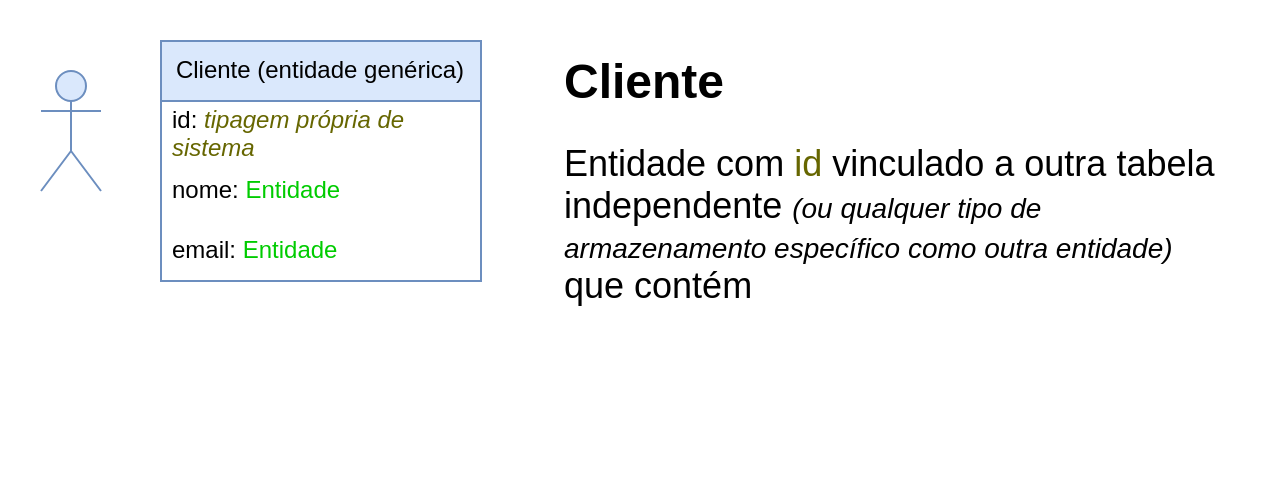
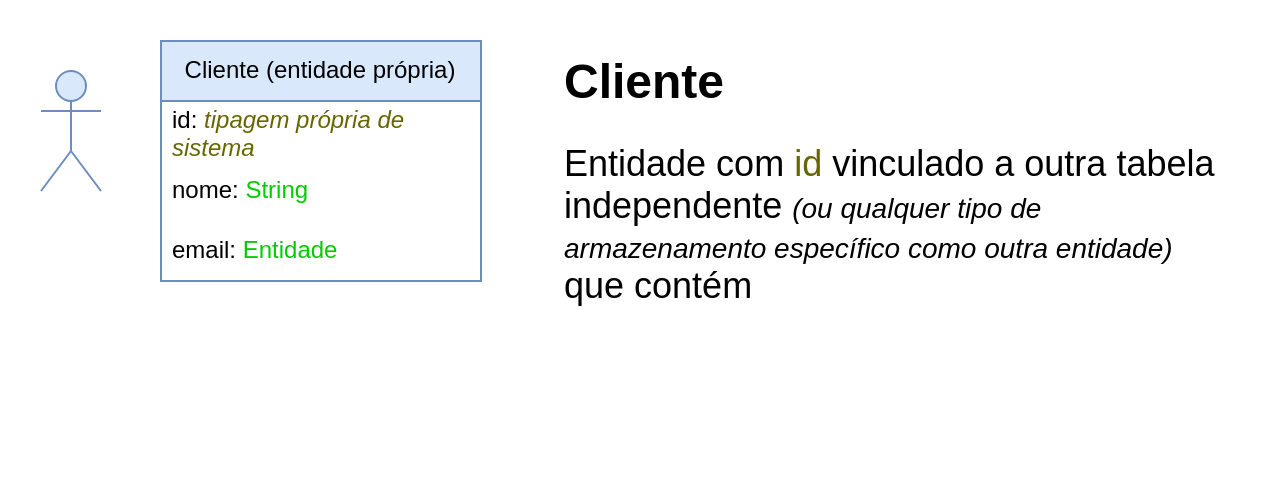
- <mxCell id="2" value="Cliente (entidade genérica)" style="swimlane;fontStyle=0;childLayout=stackLayout;horizontal=1;startSize=30;horizontalStack=0;resizeParent=1;resizeParentMax=0;resizeLast=0;collapsible=1;marginBottom=0;whiteSpace=wrap;html=1;fillColor=#dae8fc;strokeColor=#6c8ebf;" vertex="1" parent="1"><mxGeometry x="80" y="20" width="160" height="120" as="geometry" /></mxCell>
+ <mxCell id="2" value="Cliente (entidade própria)" style="swimlane;fontStyle=0;childLayout=stackLayout;horizontal=1;startSize=30;horizontalStack=0;resizeParent=1;resizeParentMax=0;resizeLast=0;collapsible=1;marginBottom=0;whiteSpace=wrap;html=1;fillColor=#dae8fc;strokeColor=#6c8ebf;" vertex="1" parent="1"><mxGeometry x="80" y="20" width="160" height="120" as="geometry" /></mxCell>
- <mxCell id="4" value="nome: &lt;font color=&quot;#00cc00&quot;&gt;Entidade&lt;/font&gt;" style="text;strokeColor=none;fillColor=none;align=left;verticalAlign=middle;spacingLeft=4;spacingRight=4;overflow=hidden;points=[[0,0.5],[1,0.5]];portConstraint=eastwest;rotatable=0;whiteSpace=wrap;html=1;" vertex="1" parent="2"><mxGeometry y="60" width="160" height="30" as="geometry" /></mxCell>
+ <mxCell id="4" value="nome: &lt;font color=&quot;#00cc00&quot;&gt;String&lt;/font&gt;" style="text;strokeColor=none;fillColor=none;align=left;verticalAlign=middle;spacingLeft=4;spacingRight=4;overflow=hidden;points=[[0,0.5],[1,0.5]];portConstraint=eastwest;rotatable=0;whiteSpace=wrap;html=1;" vertex="1" parent="2"><mxGeometry y="60" width="160" height="30" as="geometry" /></mxCell>
